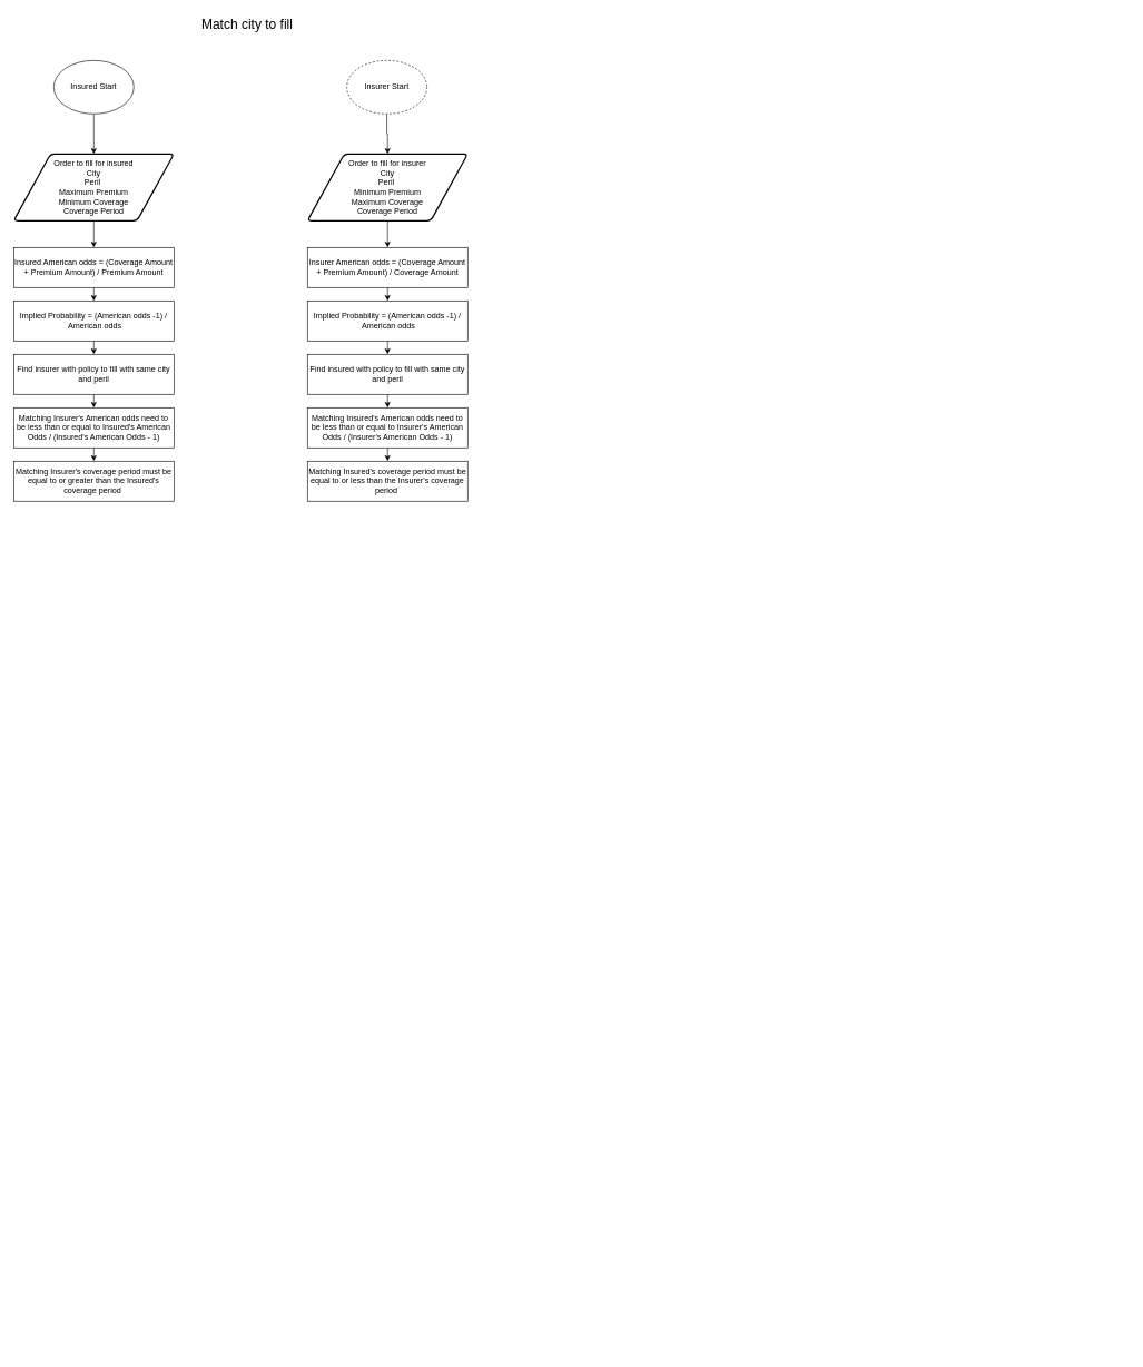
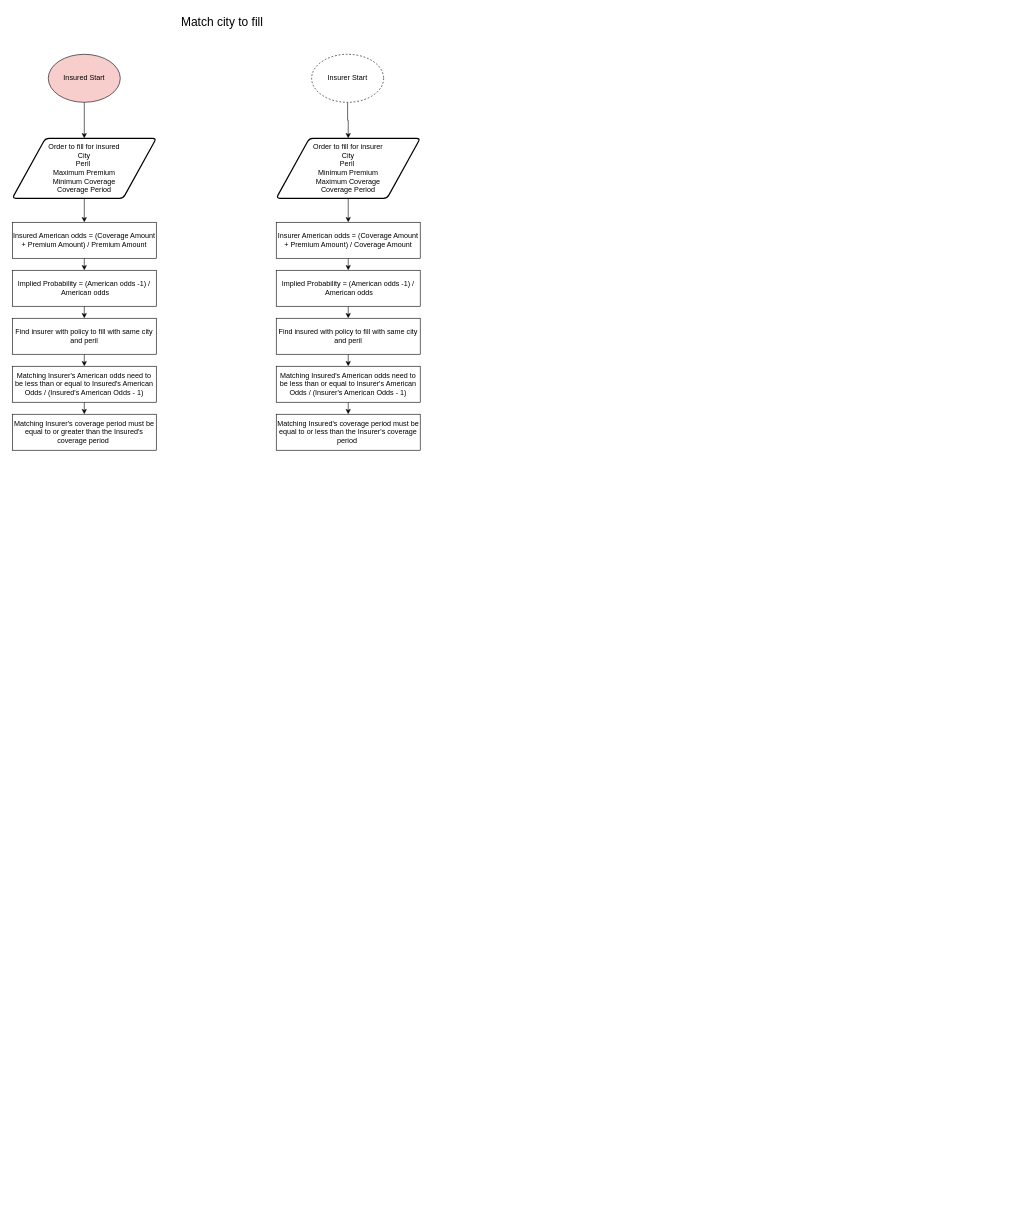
- <mxCell id="17" value="Insured Start" style="ellipse;whiteSpace=wrap;html=1;" vertex="1" parent="1"><mxGeometry x="80" y="90" width="120" height="80" as="geometry" /></mxCell>
+ <mxCell id="17" value="Insured Start" style="ellipse;whiteSpace=wrap;html=1;fillColor=#f8cecc;" vertex="1" parent="1"><mxGeometry x="80" y="90" width="120" height="80" as="geometry" /></mxCell>
